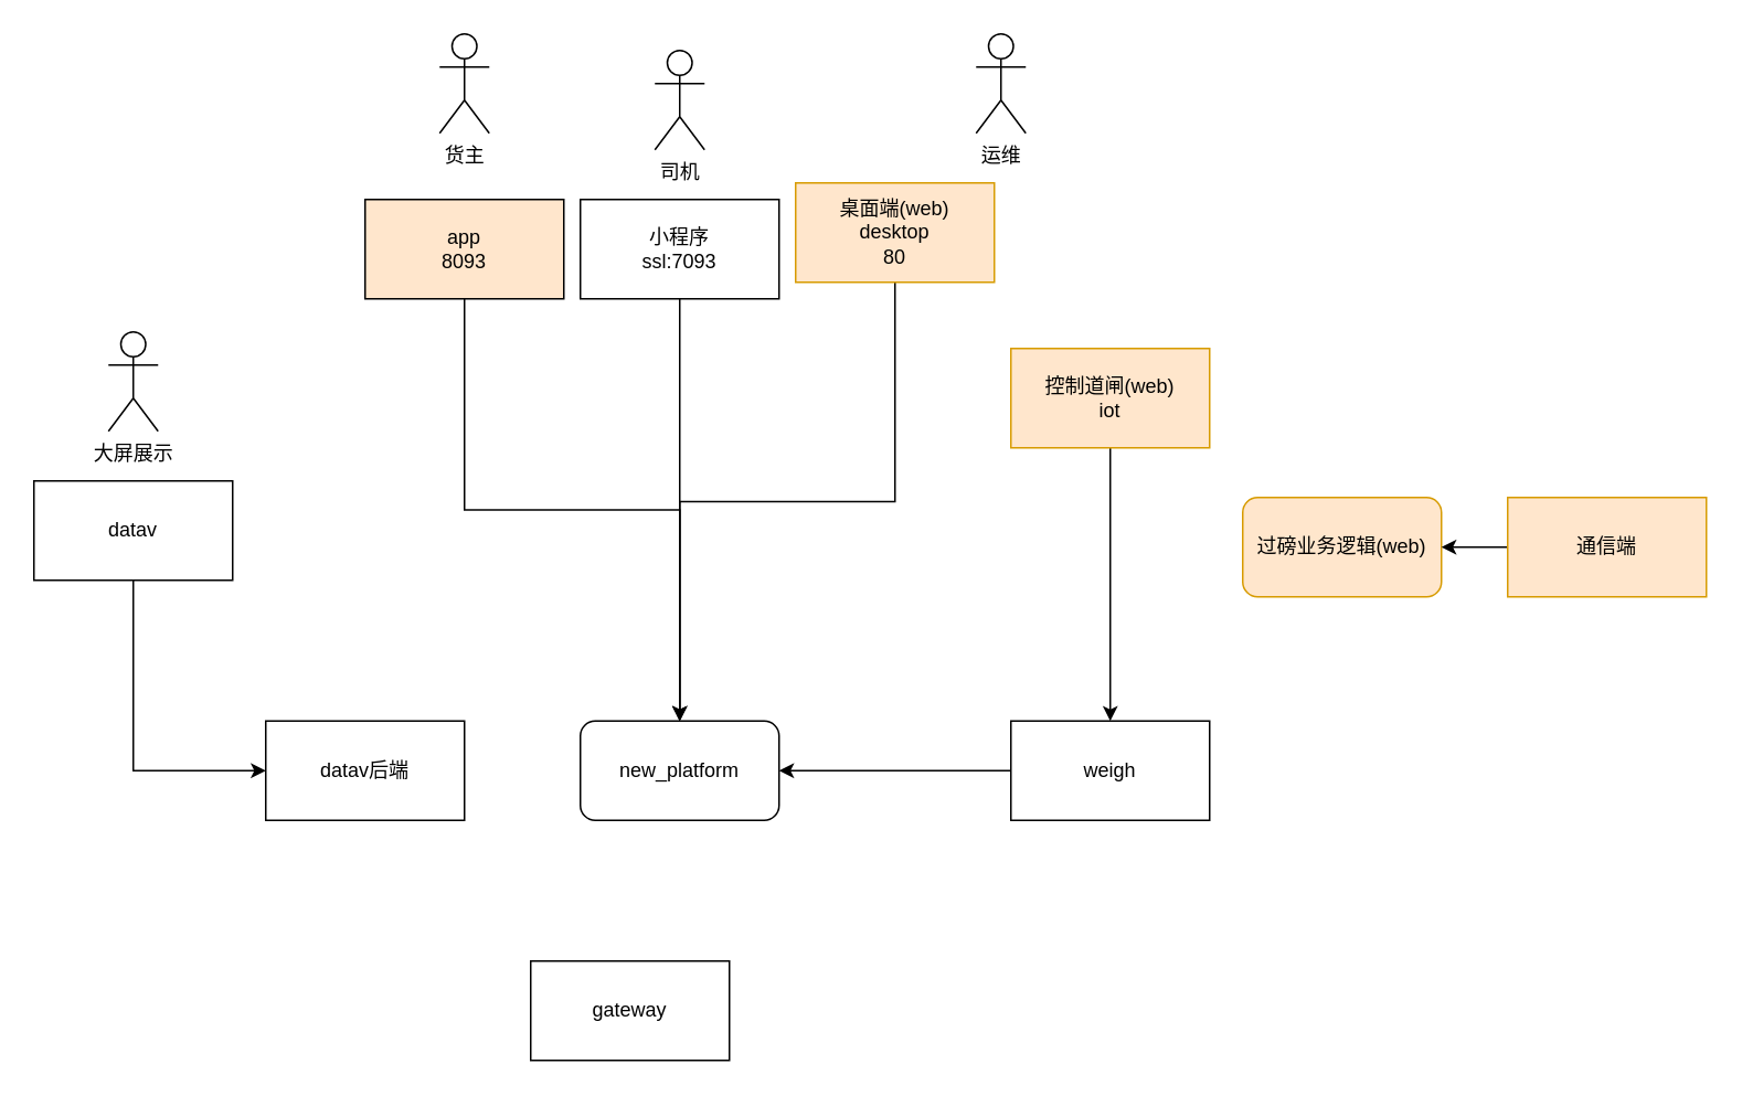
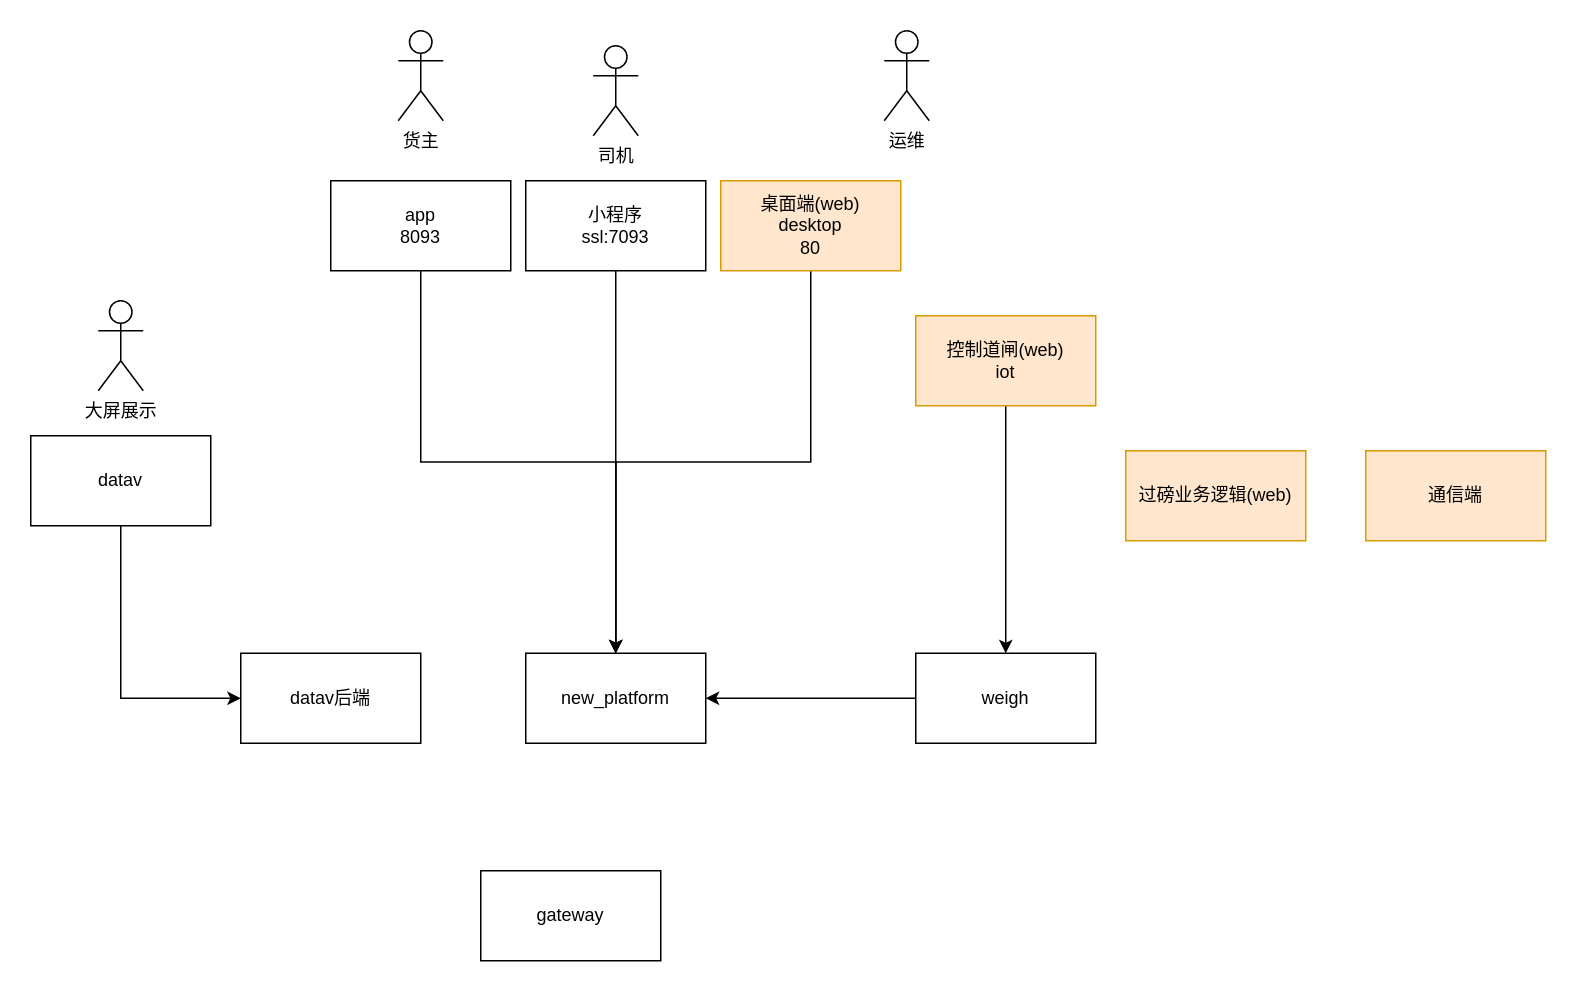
- <mxCell id="3" value="桌面端(web)&lt;br&gt;desktop&lt;br&gt;80" style="rounded=0;whiteSpace=wrap;html=1;fillColor=#ffe6cc;strokeColor=#d79b00;" parent="1" vertex="1"><mxGeometry x="480" y="110" width="120" height="60" as="geometry" /></mxCell>
+ <mxCell id="3" value="桌面端(web)&lt;br&gt;desktop&lt;br&gt;80" style="rounded=0;whiteSpace=wrap;html=1;fillColor=#ffe6cc;strokeColor=#d79b00;" parent="1" vertex="1"><mxGeometry x="480" y="120" width="120" height="60" as="geometry" /></mxCell>
- <mxCell id="13" value="app&lt;br&gt;8093" style="rounded=0;whiteSpace=wrap;html=1;fillColor=#ffe6cc;" parent="1" vertex="1"><mxGeometry x="220" y="120" width="120" height="60" as="geometry" /></mxCell>
+ <mxCell id="13" value="app&lt;br&gt;8093" style="rounded=0;whiteSpace=wrap;html=1;" parent="1" vertex="1"><mxGeometry x="220" y="120" width="120" height="60" as="geometry" /></mxCell>
- <mxCell id="6" value="过磅业务逻辑(web)" style="whiteSpace=wrap;html=1;fillColor=#ffe6cc;strokeColor=#d79b00;rounded=1;" parent="1" vertex="1"><mxGeometry x="750" y="300" width="120" height="60" as="geometry" /></mxCell>
+ <mxCell id="6" value="过磅业务逻辑(web)" style="rounded=0;whiteSpace=wrap;html=1;fillColor=#ffe6cc;strokeColor=#d79b00;" parent="1" vertex="1"><mxGeometry x="750" y="300" width="120" height="60" as="geometry" /></mxCell>
- <mxCell id="15" style="edgeStyle=orthogonalEdgeStyle;rounded=0;orthogonalLoop=1;jettySize=auto;html=1;exitX=0;exitY=0.5;exitDx=0;exitDy=0;entryX=1;entryY=0.5;entryDx=0;entryDy=0;" parent="1" source="16" target="6" edge="1"><mxGeometry relative="1" as="geometry" /></mxCell>
- <mxCell id="19" value="new_platform" style="whiteSpace=wrap;html=1;rounded=1;" parent="1" vertex="1"><mxGeometry x="350" y="435" width="120" height="60" as="geometry" /></mxCell>
+ <mxCell id="19" value="new_platform" style="rounded=0;whiteSpace=wrap;html=1;" parent="1" vertex="1"><mxGeometry x="350" y="435" width="120" height="60" as="geometry" /></mxCell>
